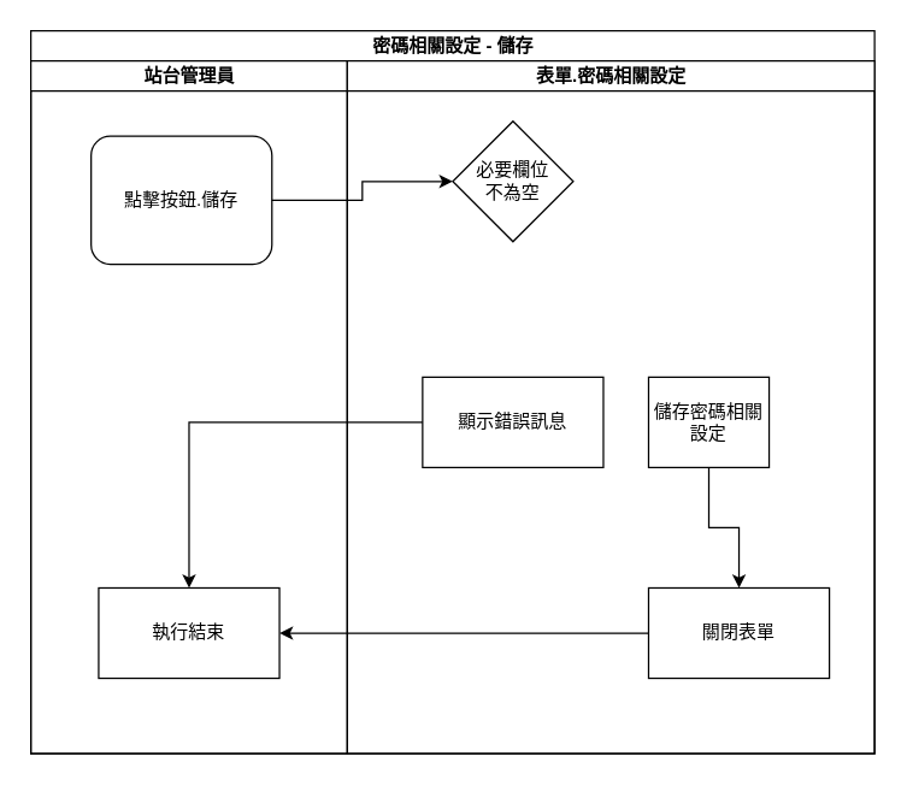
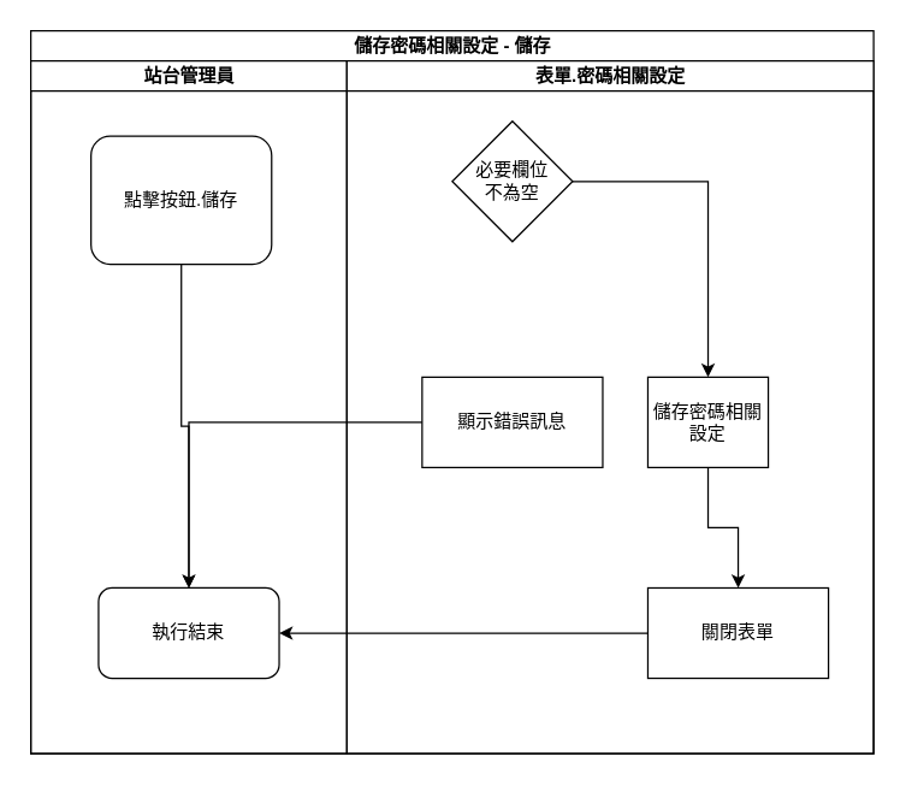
- <mxCell id="2" value="密碼相關設定 - 儲存" style="swimlane;childLayout=stackLayout;resizeParent=1;resizeParentMax=0;startSize=20;html=1;" vertex="1" parent="1"><mxGeometry x="20" y="20" width="560" height="480" as="geometry" /></mxCell>
+ <mxCell id="2" value="儲存密碼相關設定 - 儲存" style="swimlane;childLayout=stackLayout;resizeParent=1;resizeParentMax=0;startSize=20;html=1;" vertex="1" parent="1"><mxGeometry x="20" y="20" width="560" height="480" as="geometry" /></mxCell>
- <mxCell id="13" style="edgeStyle=orthogonalEdgeStyle;rounded=0;orthogonalLoop=1;jettySize=auto;html=1;" edge="1" parent="2" source="4" target="8"><mxGeometry relative="1" as="geometry" /></mxCell>
+ <mxCell id="13" style="edgeStyle=orthogonalEdgeStyle;rounded=0;orthogonalLoop=1;jettySize=auto;html=1;" edge="1" parent="2" source="4" target="5"><mxGeometry relative="1" as="geometry" /></mxCell>
+ <mxCell id="7" value="" style="edgeStyle=orthogonalEdgeStyle;rounded=0;orthogonalLoop=1;jettySize=auto;html=1;" edge="1" parent="6" source="8" target="11"><mxGeometry relative="1" as="geometry" /></mxCell>
- <mxCell id="14" style="edgeStyle=orthogonalEdgeStyle;rounded=0;orthogonalLoop=1;jettySize=auto;html=1;" edge="1" parent="2" source="9" target="5"><mxGeometry relative="1" as="geometry" /></mxCell>
+ <mxCell id="14" style="edgeStyle=orthogonalEdgeStyle;rounded=0;orthogonalLoop=1;jettySize=auto;html=1;endArrow=open;" edge="1" parent="2" source="9" target="5"><mxGeometry relative="1" as="geometry" /></mxCell>
- <mxCell id="5" value="執行結束" style="whiteSpace=wrap;html=1;rounded=0;" vertex="1" parent="3"><mxGeometry x="45.0" y="350" width="120" height="60" as="geometry" /></mxCell>
+ <mxCell id="5" value="執行結束" style="rounded=1;whiteSpace=wrap;html=1;" vertex="1" parent="3"><mxGeometry x="45.0" y="350" width="120" height="60" as="geometry" /></mxCell>
